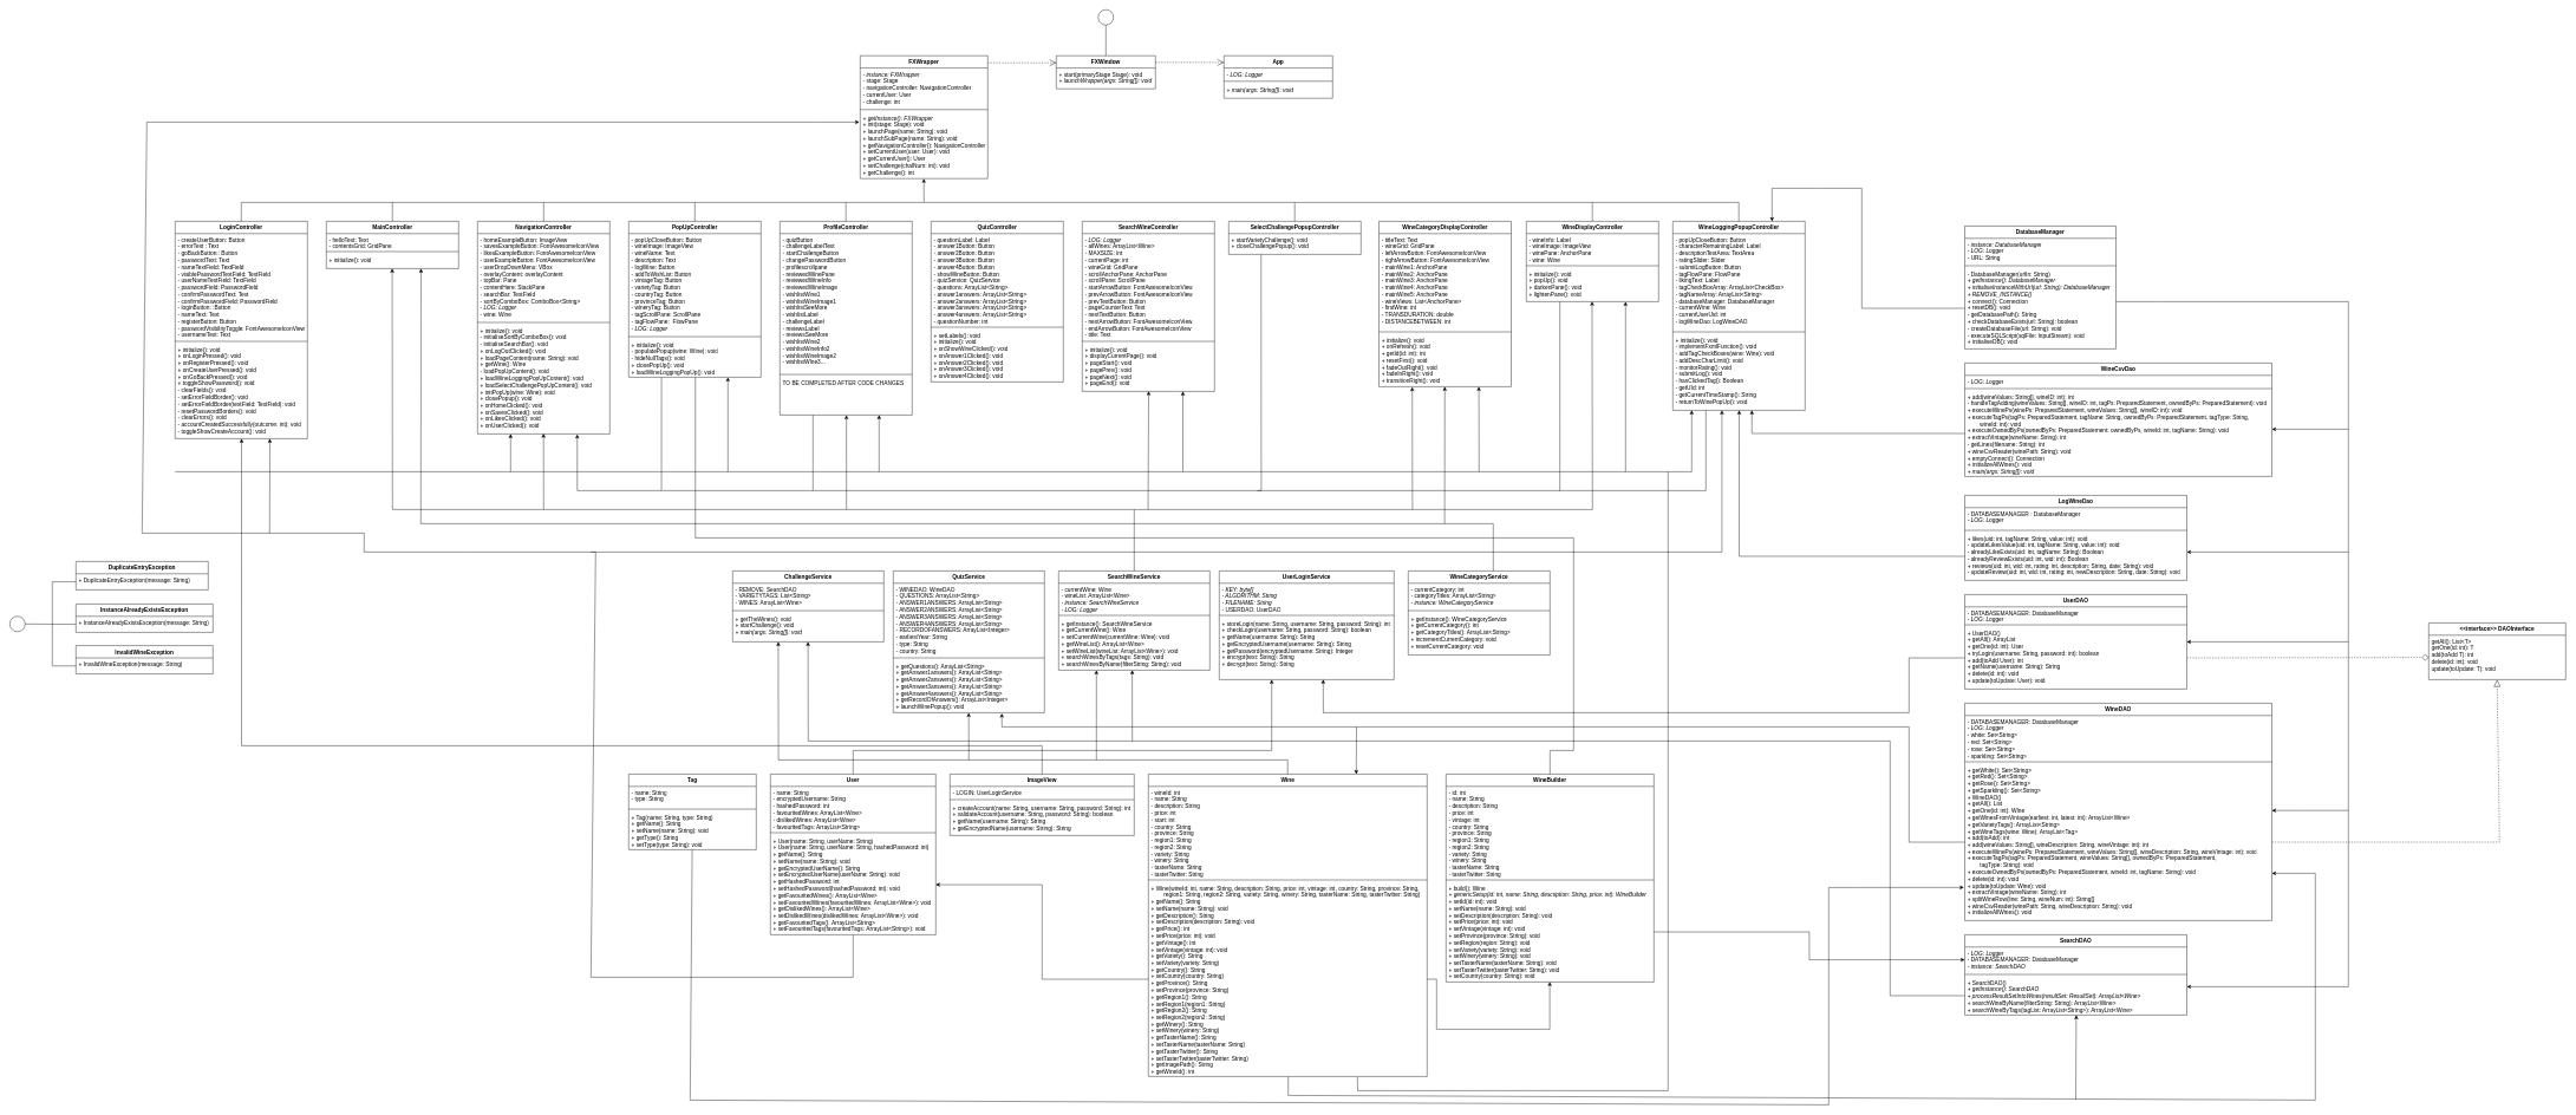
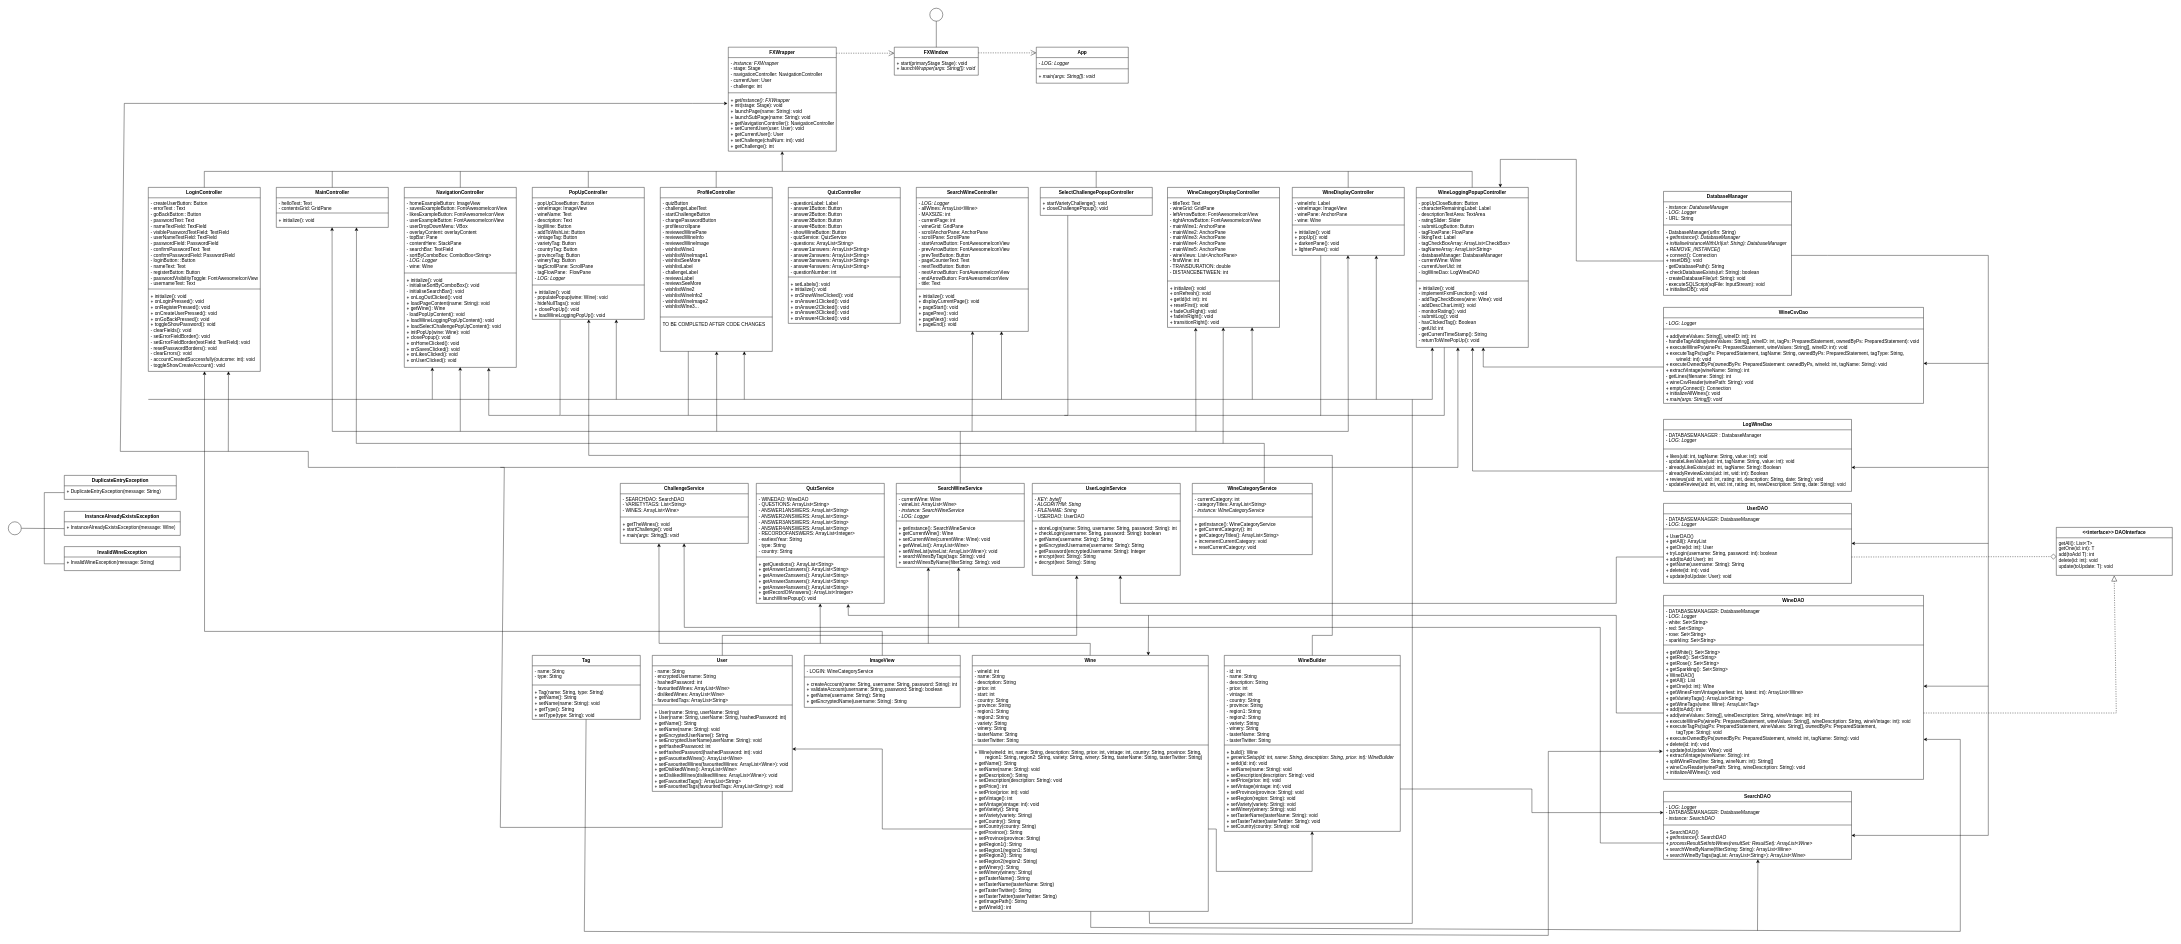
- <mxCell id="185" style="edgeStyle=orthogonalEdgeStyle;rounded=0;orthogonalLoop=1;jettySize=auto;html=1;exitX=0.5;exitY=0;exitDx=0;exitDy=0;entryX=0.504;entryY=1;entryDx=0;entryDy=0;entryPerimeter=0;endArrow=none;" parent="1" source="73" target="23" edge="1"><mxGeometry relative="1" as="geometry"><Array as="points"><mxPoint x="3280" y="1588" /><mxPoint x="3330" y="1588" /><mxPoint x="3330" y="1138" /><mxPoint x="1471" y="1138" /></Array></mxGeometry></mxCell>
+ <mxCell id="185" style="edgeStyle=orthogonalEdgeStyle;rounded=0;orthogonalLoop=1;jettySize=auto;html=1;exitX=0.5;exitY=0;exitDx=0;exitDy=0;entryX=0.504;entryY=1;entryDx=0;entryDy=0;entryPerimeter=0;" parent="1" source="73" target="23" edge="1"><mxGeometry relative="1" as="geometry"><Array as="points"><mxPoint x="3280" y="1588" /><mxPoint x="3330" y="1588" /><mxPoint x="3330" y="1138" /><mxPoint x="1471" y="1138" /></Array></mxGeometry></mxCell>
- <mxCell id="104" value="- REMOVE: SearchDAO&lt;div&gt;- VARIETYTAGS: List&amp;lt;String&amp;gt;&lt;/div&gt;&lt;div&gt;- WINES: ArrayList&amp;lt;Wine&amp;gt;&lt;/div&gt;" style="text;strokeColor=none;fillColor=none;align=left;verticalAlign=top;spacingLeft=4;spacingRight=4;overflow=hidden;rotatable=0;points=[[0,0.5],[1,0.5]];portConstraint=eastwest;whiteSpace=wrap;html=1;" parent="103" vertex="1"><mxGeometry y="26" width="320" height="54" as="geometry" /></mxCell>
+ <mxCell id="104" value="- SEARCHDAO: SearchDAO&lt;div&gt;- VARIETYTAGS: List&amp;lt;String&amp;gt;&lt;/div&gt;&lt;div&gt;- WINES: ArrayList&amp;lt;Wine&amp;gt;&lt;/div&gt;" style="text;strokeColor=none;fillColor=none;align=left;verticalAlign=top;spacingLeft=4;spacingRight=4;overflow=hidden;rotatable=0;points=[[0,0.5],[1,0.5]];portConstraint=eastwest;whiteSpace=wrap;html=1;" parent="103" vertex="1"><mxGeometry y="26" width="320" height="54" as="geometry" /></mxCell>
- <mxCell id="54" value="&lt;div&gt;+ InstanceAlreadyExistsException(message: String)&lt;/div&gt;" style="text;strokeColor=none;fillColor=none;align=left;verticalAlign=top;spacingLeft=4;spacingRight=4;overflow=hidden;rotatable=0;points=[[0,0.5],[1,0.5]];portConstraint=eastwest;whiteSpace=wrap;html=1;" parent="53" vertex="1"><mxGeometry y="26" width="290" height="34" as="geometry" /></mxCell>
+ <mxCell id="54" value="&lt;div&gt;+ InstanceAlreadyExistsException(message: WIne)&lt;/div&gt;" style="text;strokeColor=none;fillColor=none;align=left;verticalAlign=top;spacingLeft=4;spacingRight=4;overflow=hidden;rotatable=0;points=[[0,0.5],[1,0.5]];portConstraint=eastwest;whiteSpace=wrap;html=1;" parent="53" vertex="1"><mxGeometry y="26" width="290" height="34" as="geometry" /></mxCell>
- <mxCell id="66" value="- LOGIN: UserLoginService" style="text;strokeColor=none;fillColor=none;align=left;verticalAlign=top;spacingLeft=4;spacingRight=4;overflow=hidden;rotatable=0;points=[[0,0.5],[1,0.5]];portConstraint=eastwest;whiteSpace=wrap;html=1;" parent="65" vertex="1"><mxGeometry y="26" width="390" height="24" as="geometry" /></mxCell>
+ <mxCell id="66" value="- LOGIN: WineCategoryService" style="text;strokeColor=none;fillColor=none;align=left;verticalAlign=top;spacingLeft=4;spacingRight=4;overflow=hidden;rotatable=0;points=[[0,0.5],[1,0.5]];portConstraint=eastwest;whiteSpace=wrap;html=1;" parent="65" vertex="1"><mxGeometry y="26" width="390" height="24" as="geometry" /></mxCell>
